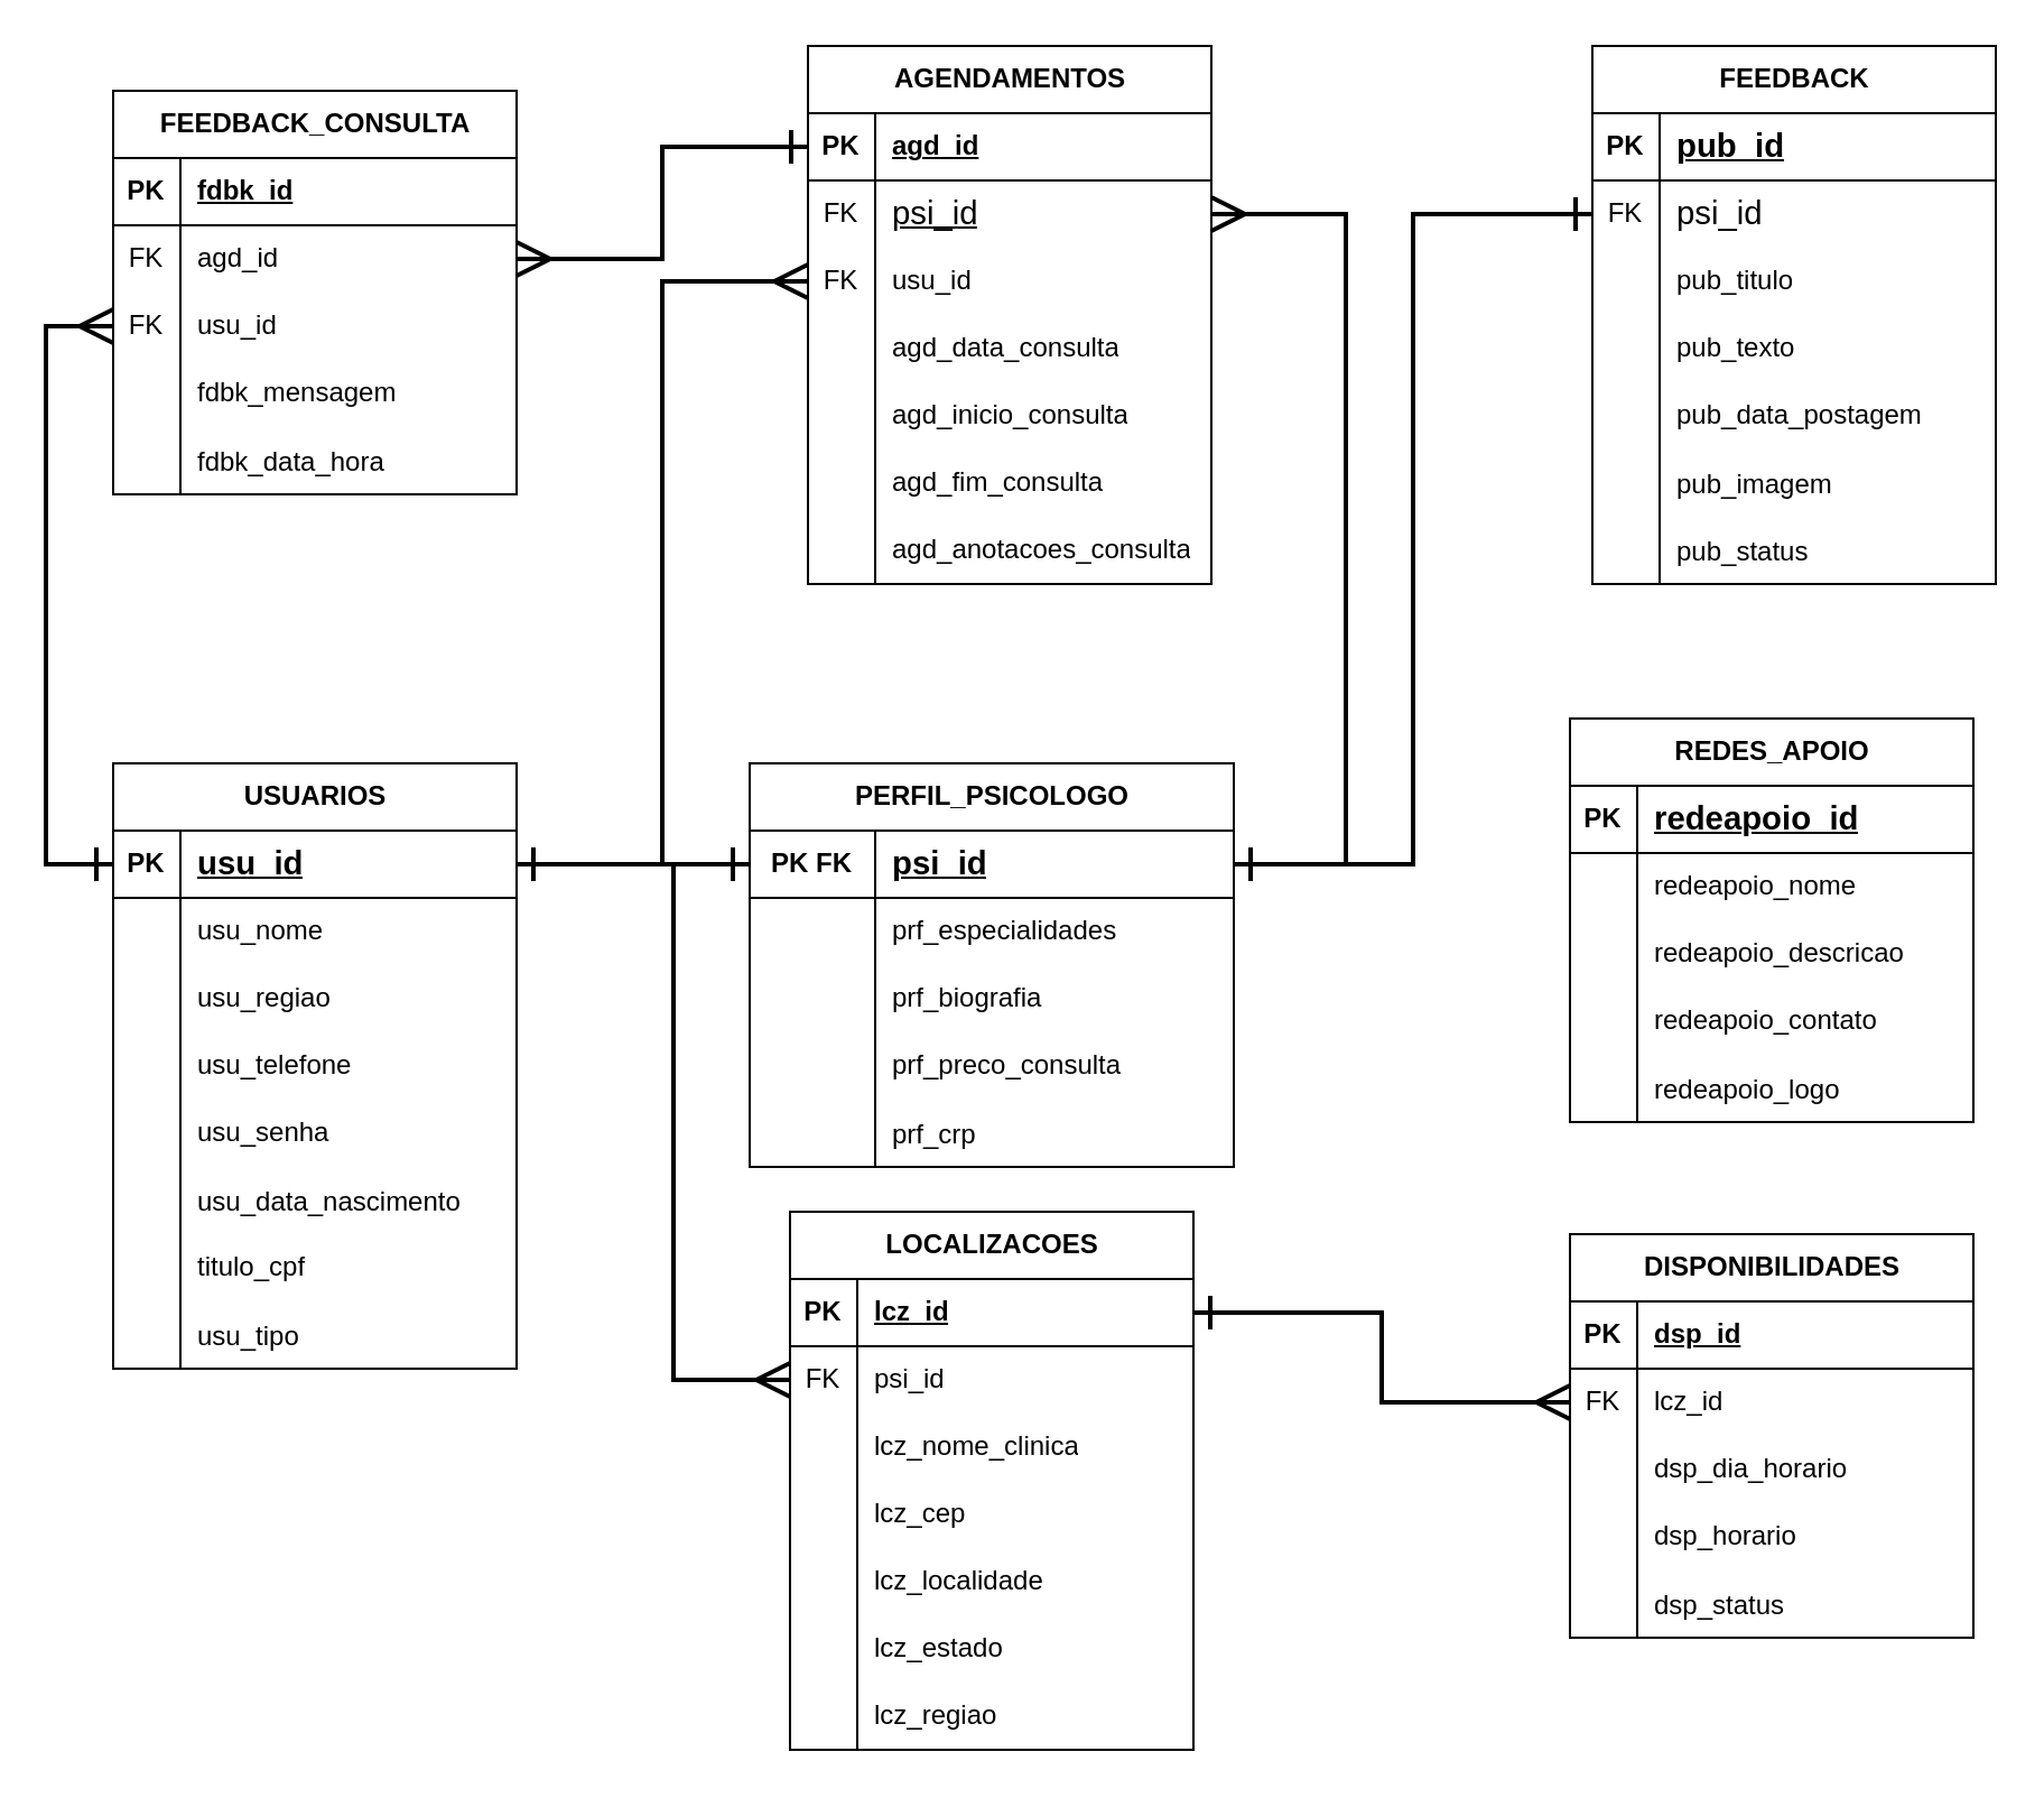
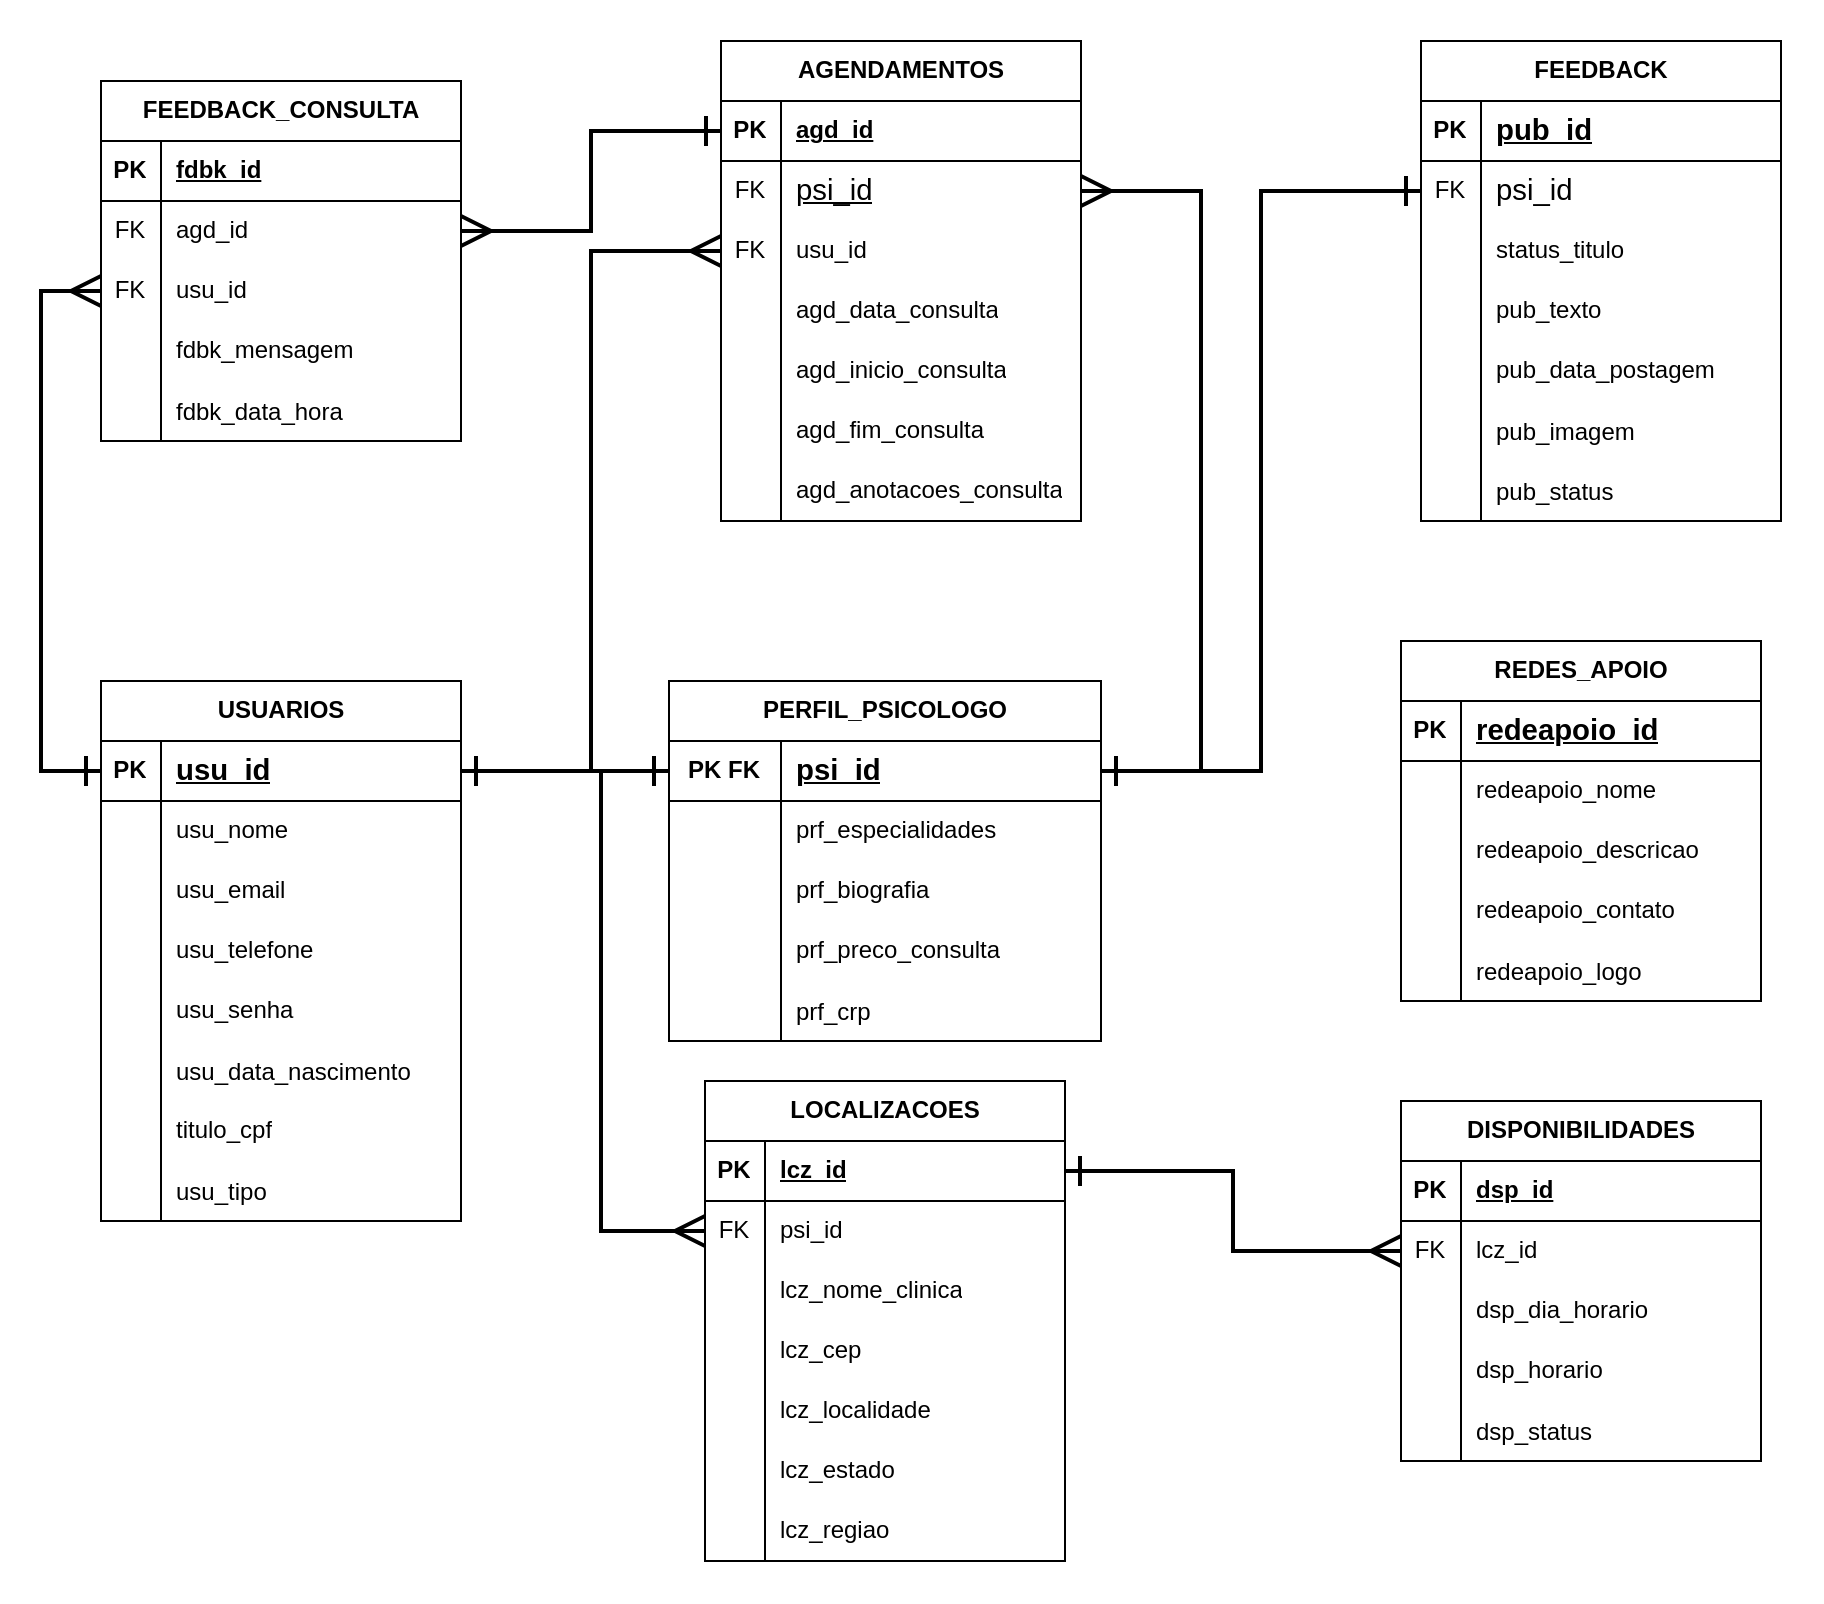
- <mxCell id="36" value="pub_titulo" style="shape=partialRectangle;connectable=0;fillColor=none;top=0;left=0;bottom=0;right=0;align=left;spacingLeft=6;overflow=hidden;whiteSpace=wrap;html=1;" parent="34" vertex="1"><mxGeometry x="30" width="150" height="30" as="geometry"><mxRectangle width="150" height="30" as="alternateBounds" /></mxGeometry></mxCell>
+ <mxCell id="36" value="status_titulo" style="shape=partialRectangle;connectable=0;fillColor=none;top=0;left=0;bottom=0;right=0;align=left;spacingLeft=6;overflow=hidden;whiteSpace=wrap;html=1;" parent="34" vertex="1"><mxGeometry x="30" width="150" height="30" as="geometry"><mxRectangle width="150" height="30" as="alternateBounds" /></mxGeometry></mxCell>
- <mxCell id="11" value="usu_regiao" style="shape=partialRectangle;connectable=0;fillColor=none;top=0;left=0;bottom=0;right=0;align=left;spacingLeft=6;overflow=hidden;whiteSpace=wrap;html=1;" parent="9" vertex="1"><mxGeometry x="30" width="150" height="30" as="geometry"><mxRectangle width="150" height="30" as="alternateBounds" /></mxGeometry></mxCell>
+ <mxCell id="11" value="usu_email" style="shape=partialRectangle;connectable=0;fillColor=none;top=0;left=0;bottom=0;right=0;align=left;spacingLeft=6;overflow=hidden;whiteSpace=wrap;html=1;" parent="9" vertex="1"><mxGeometry x="30" width="150" height="30" as="geometry"><mxRectangle width="150" height="30" as="alternateBounds" /></mxGeometry></mxCell>
